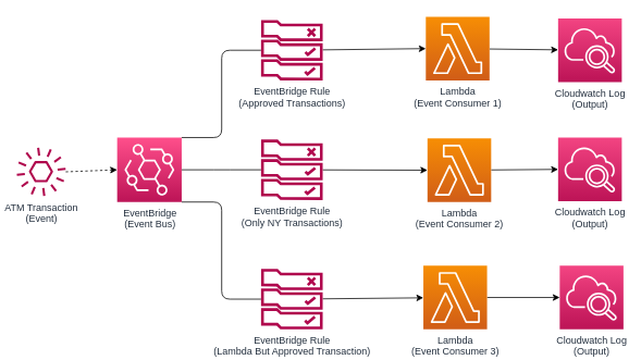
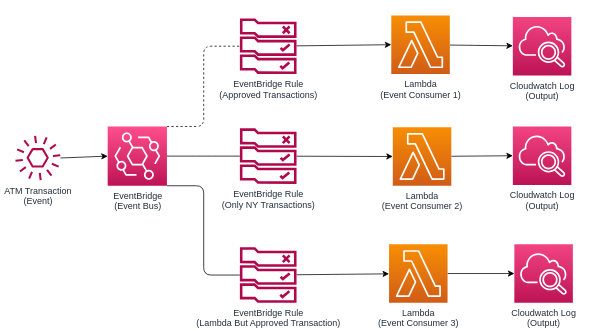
- <mxCell id="2" style="edgeStyle=elbowEdgeStyle;html=1;endArrow=none;endFill=0;exitX=1;exitY=0;exitDx=0;exitDy=0;exitPerimeter=0;" edge="1" parent="1" source="5" target="7"><mxGeometry relative="1" as="geometry"><mxPoint x="223" y="208" as="sourcePoint" /></mxGeometry></mxCell>
+ <mxCell id="2" style="edgeStyle=elbowEdgeStyle;html=1;endArrow=none;endFill=0;exitX=1;exitY=0;exitDx=0;exitDy=0;exitPerimeter=0;dashed=1;" edge="1" parent="1" source="5" target="7"><mxGeometry relative="1" as="geometry"><mxPoint x="223" y="208" as="sourcePoint" /></mxGeometry></mxCell>
- <mxCell id="8" style="edgeStyle=none;html=1;exitX=1;exitY=0.5;exitDx=0;exitDy=0;exitPerimeter=0;entryX=0;entryY=0.5;entryDx=0;entryDy=0;entryPerimeter=0;startArrow=none;dashed=1;" edge="1" parent="1" source="22" target="5"><mxGeometry relative="1" as="geometry" /></mxCell>
+ <mxCell id="8" style="edgeStyle=none;html=1;exitX=1;exitY=0.5;exitDx=0;exitDy=0;exitPerimeter=0;entryX=0;entryY=0.5;entryDx=0;entryDy=0;entryPerimeter=0;startArrow=none;" edge="1" parent="1" source="22" target="5"><mxGeometry relative="1" as="geometry" /></mxCell>
